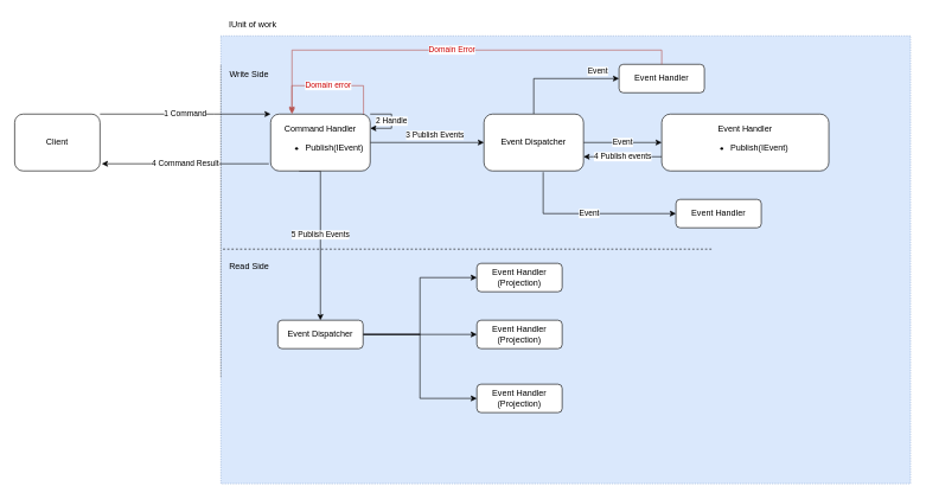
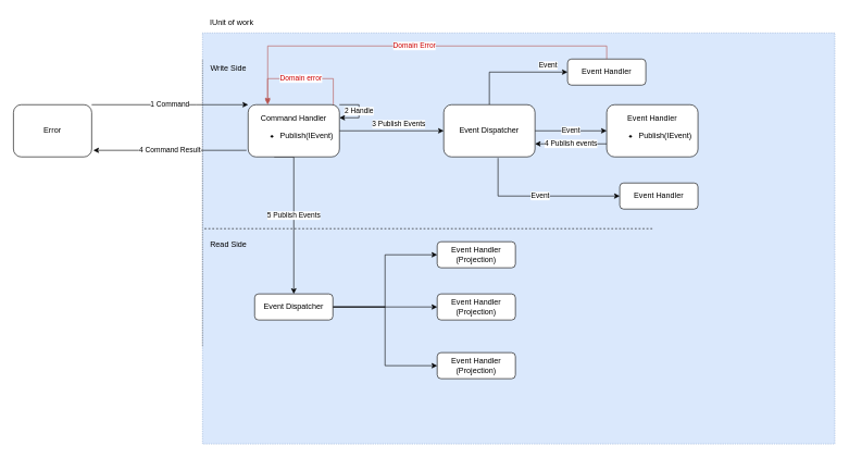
- <mxCell id="4" value="Client" style="rounded=1;whiteSpace=wrap;html=1;fontSize=12;glass=0;strokeWidth=1;shadow=0;" parent="1" vertex="1"><mxGeometry x="20" y="160" width="120" height="80" as="geometry" /></mxCell>
+ <mxCell id="4" value="Error" style="rounded=1;whiteSpace=wrap;html=1;fontSize=12;glass=0;strokeWidth=1;shadow=0;" parent="1" vertex="1"><mxGeometry x="20" y="160" width="120" height="80" as="geometry" /></mxCell>
- <mxCell id="17" value="Event Handler&lt;br&gt;&lt;ul style=&quot;border-color: var(--border-color);&quot;&gt;&lt;li style=&quot;border-color: var(--border-color);&quot;&gt;Publish(IEvent)&lt;/li&gt;&lt;/ul&gt;" style="whiteSpace=wrap;html=1;rounded=1;glass=0;strokeWidth=1;shadow=0;" vertex="1" parent="1"><mxGeometry x="930" y="160" width="235" height="80" as="geometry" /></mxCell>
+ <mxCell id="17" value="Event Handler&lt;br&gt;&lt;ul style=&quot;border-color: var(--border-color);&quot;&gt;&lt;li style=&quot;border-color: var(--border-color);&quot;&gt;Publish(IEvent)&lt;/li&gt;&lt;/ul&gt;" style="whiteSpace=wrap;html=1;rounded=1;glass=0;strokeWidth=1;shadow=0;" vertex="1" parent="1"><mxGeometry x="930" y="160" width="140" height="80" as="geometry" /></mxCell>
